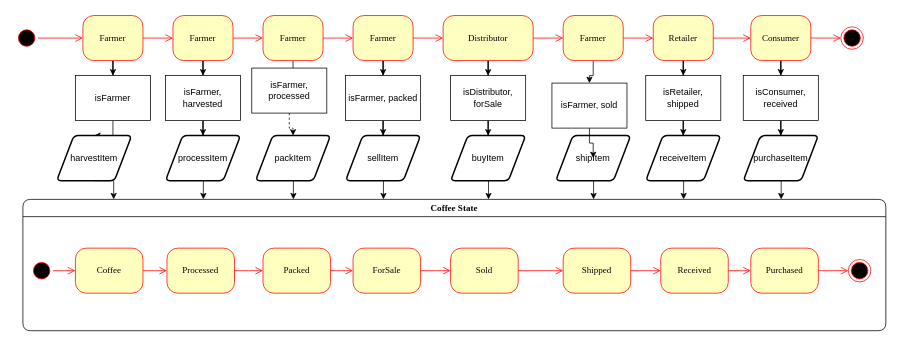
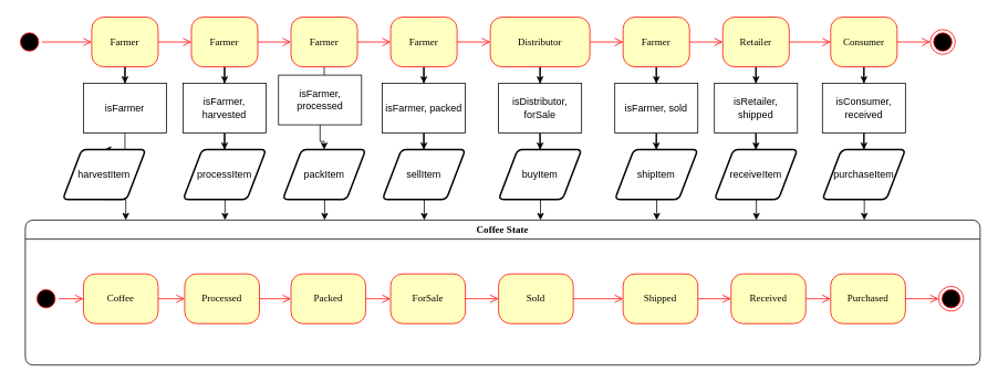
- <mxCell id="68" value="isFarmer, sold" style="rounded=0;whiteSpace=wrap;html=1;" vertex="1" parent="1"><mxGeometry x="735" y="110" width="100" height="60" as="geometry" /></mxCell>
+ <mxCell id="68" value="isFarmer, sold" style="rounded=0;whiteSpace=wrap;html=1;" vertex="1" parent="1"><mxGeometry x="740" y="100" width="100" height="60" as="geometry" /></mxCell>
- <mxCell id="61" value="" style="edgeStyle=orthogonalEdgeStyle;rounded=0;orthogonalLoop=1;jettySize=auto;html=1;dashed=1;" edge="1" parent="1" source="62" target="53"><mxGeometry relative="1" as="geometry" /></mxCell>
+ <mxCell id="61" value="" style="edgeStyle=orthogonalEdgeStyle;rounded=0;orthogonalLoop=1;jettySize=auto;html=1;" edge="1" parent="1" source="62" target="53"><mxGeometry relative="1" as="geometry" /></mxCell>
